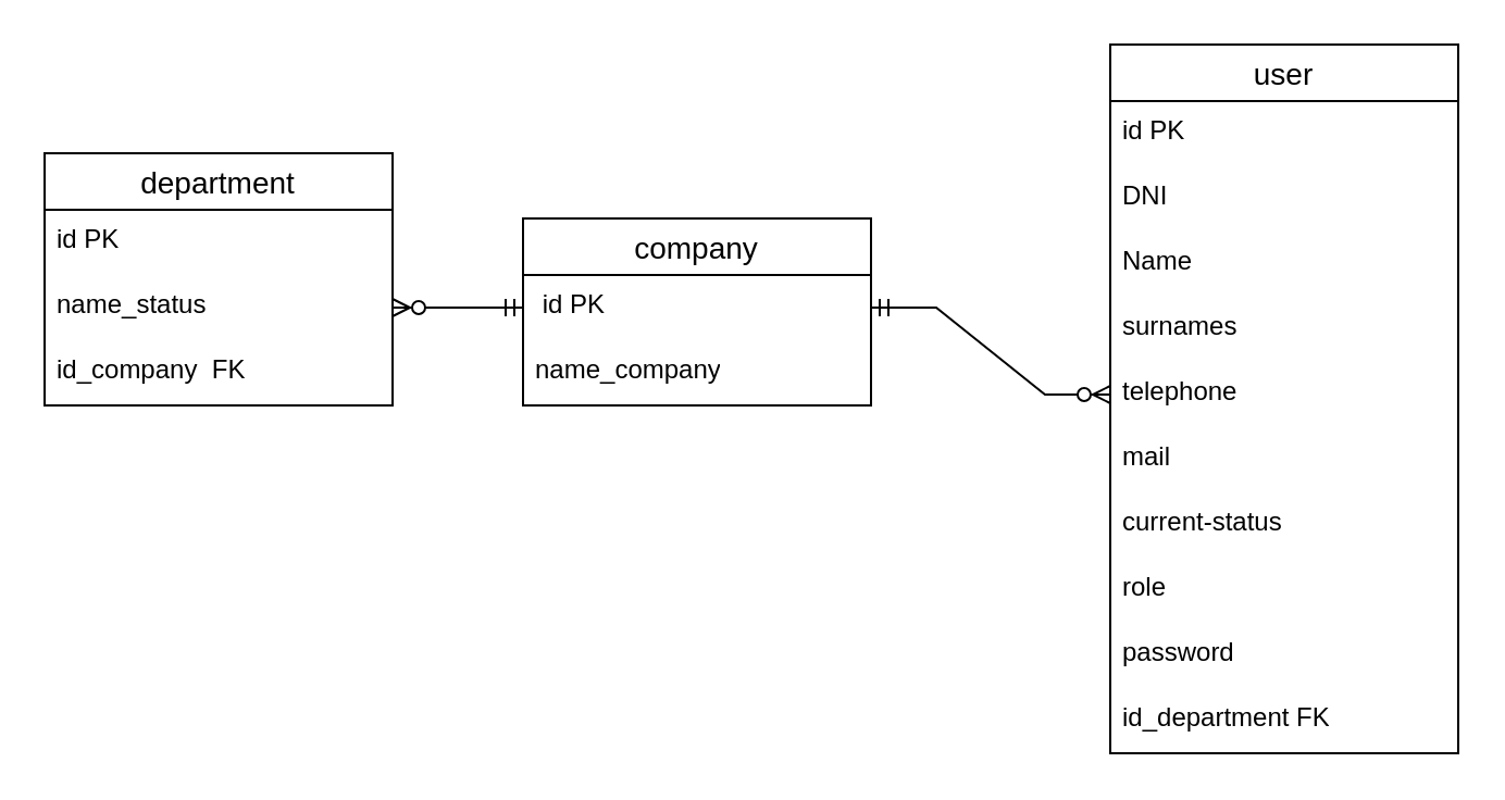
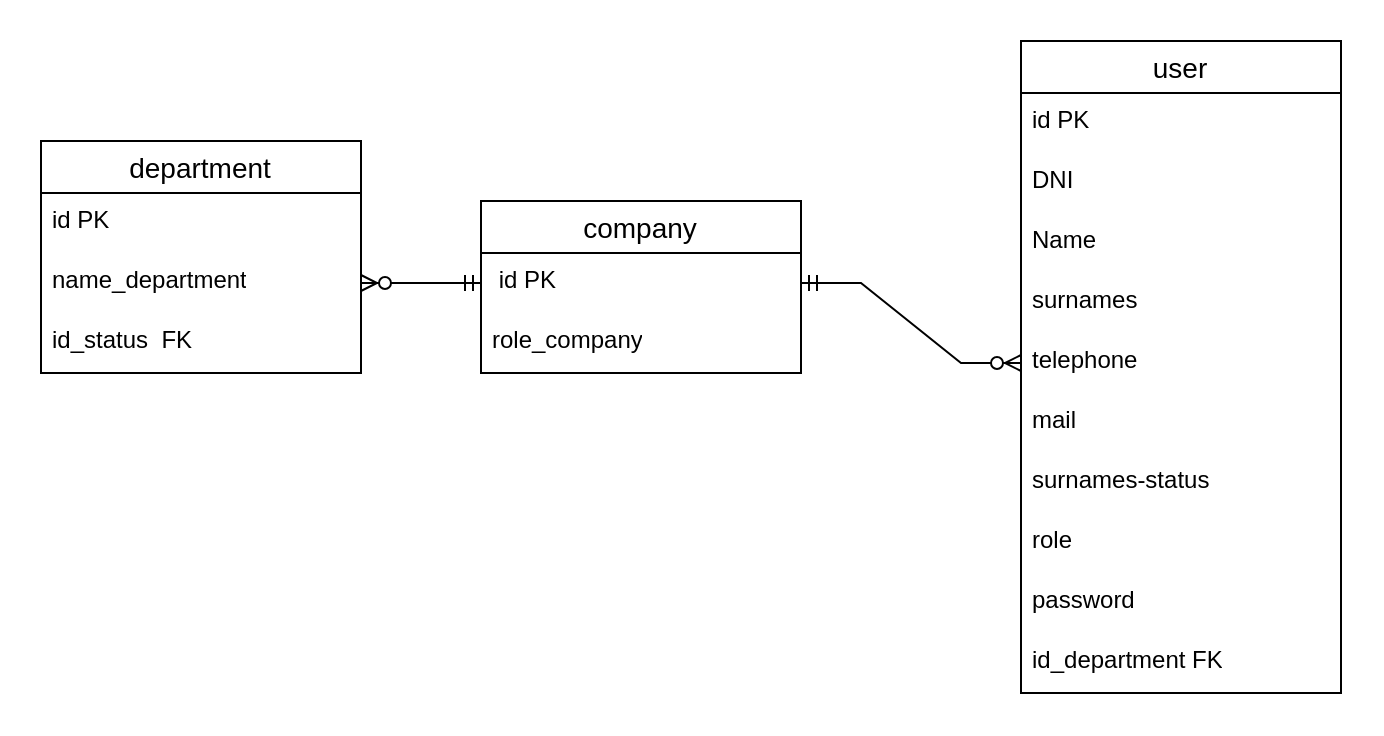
- <mxCell id="7" value="name_status" style="text;strokeColor=none;fillColor=none;spacingLeft=4;spacingRight=4;overflow=hidden;rotatable=0;points=[[0,0.5],[1,0.5]];portConstraint=eastwest;fontSize=12;whiteSpace=wrap;html=1;" vertex="1" parent="5"><mxGeometry y="56" width="160" height="30" as="geometry" /></mxCell>
+ <mxCell id="7" value="name_department" style="text;strokeColor=none;fillColor=none;spacingLeft=4;spacingRight=4;overflow=hidden;rotatable=0;points=[[0,0.5],[1,0.5]];portConstraint=eastwest;fontSize=12;whiteSpace=wrap;html=1;" vertex="1" parent="5"><mxGeometry y="56" width="160" height="30" as="geometry" /></mxCell>
- <mxCell id="8" value="id_company &amp;nbsp;FK" style="text;strokeColor=none;fillColor=none;spacingLeft=4;spacingRight=4;overflow=hidden;rotatable=0;points=[[0,0.5],[1,0.5]];portConstraint=eastwest;fontSize=12;whiteSpace=wrap;html=1;" vertex="1" parent="5"><mxGeometry y="86" width="160" height="30" as="geometry" /></mxCell>
+ <mxCell id="8" value="id_status &amp;nbsp;FK" style="text;strokeColor=none;fillColor=none;spacingLeft=4;spacingRight=4;overflow=hidden;rotatable=0;points=[[0,0.5],[1,0.5]];portConstraint=eastwest;fontSize=12;whiteSpace=wrap;html=1;" vertex="1" parent="5"><mxGeometry y="86" width="160" height="30" as="geometry" /></mxCell>
- <mxCell id="4" value="name_company" style="text;strokeColor=none;fillColor=none;spacingLeft=4;spacingRight=4;overflow=hidden;rotatable=0;points=[[0,0.5],[1,0.5]];portConstraint=eastwest;fontSize=12;whiteSpace=wrap;html=1;" vertex="1" parent="2"><mxGeometry y="56" width="160" height="30" as="geometry" /></mxCell>
+ <mxCell id="4" value="role_company" style="text;strokeColor=none;fillColor=none;spacingLeft=4;spacingRight=4;overflow=hidden;rotatable=0;points=[[0,0.5],[1,0.5]];portConstraint=eastwest;fontSize=12;whiteSpace=wrap;html=1;" vertex="1" parent="2"><mxGeometry y="56" width="160" height="30" as="geometry" /></mxCell>
- <mxCell id="16" value="current-status" style="text;strokeColor=none;fillColor=none;spacingLeft=4;spacingRight=4;overflow=hidden;rotatable=0;points=[[0,0.5],[1,0.5]];portConstraint=eastwest;fontSize=12;whiteSpace=wrap;html=1;" vertex="1" parent="9"><mxGeometry y="206" width="160" height="30" as="geometry" /></mxCell>
+ <mxCell id="16" value="surnames-status" style="text;strokeColor=none;fillColor=none;spacingLeft=4;spacingRight=4;overflow=hidden;rotatable=0;points=[[0,0.5],[1,0.5]];portConstraint=eastwest;fontSize=12;whiteSpace=wrap;html=1;" vertex="1" parent="9"><mxGeometry y="206" width="160" height="30" as="geometry" /></mxCell>
